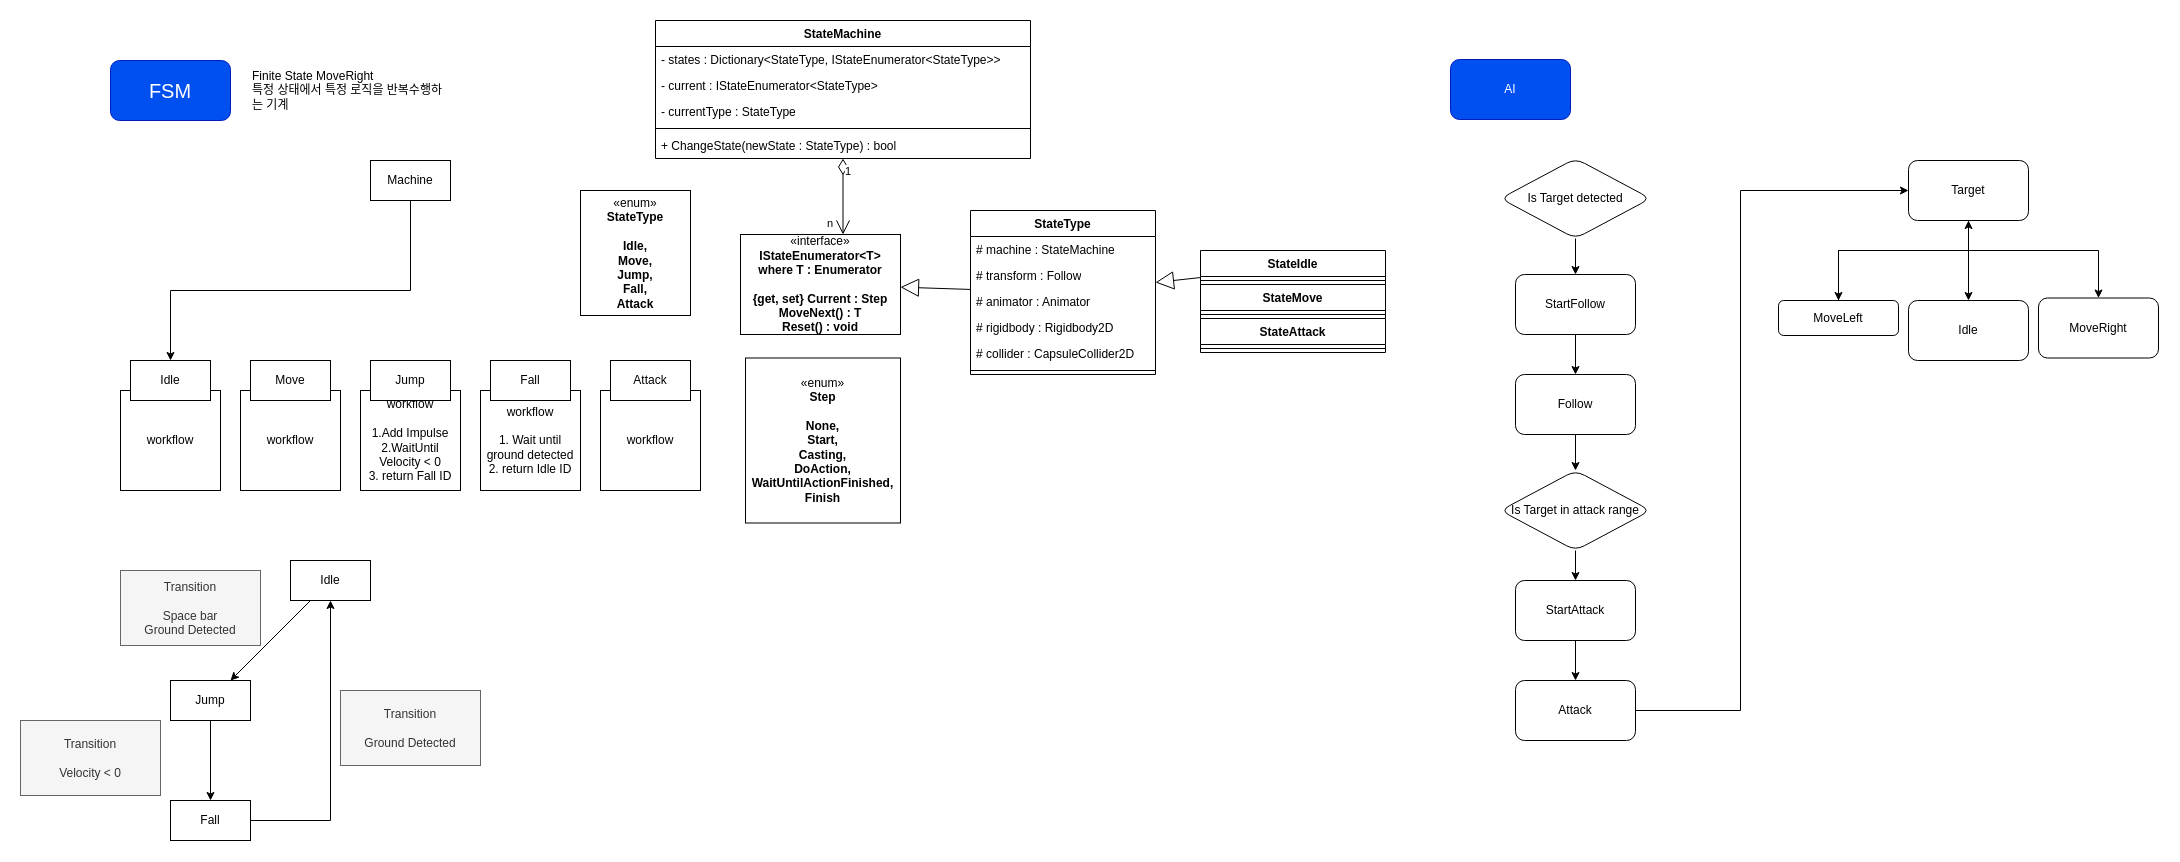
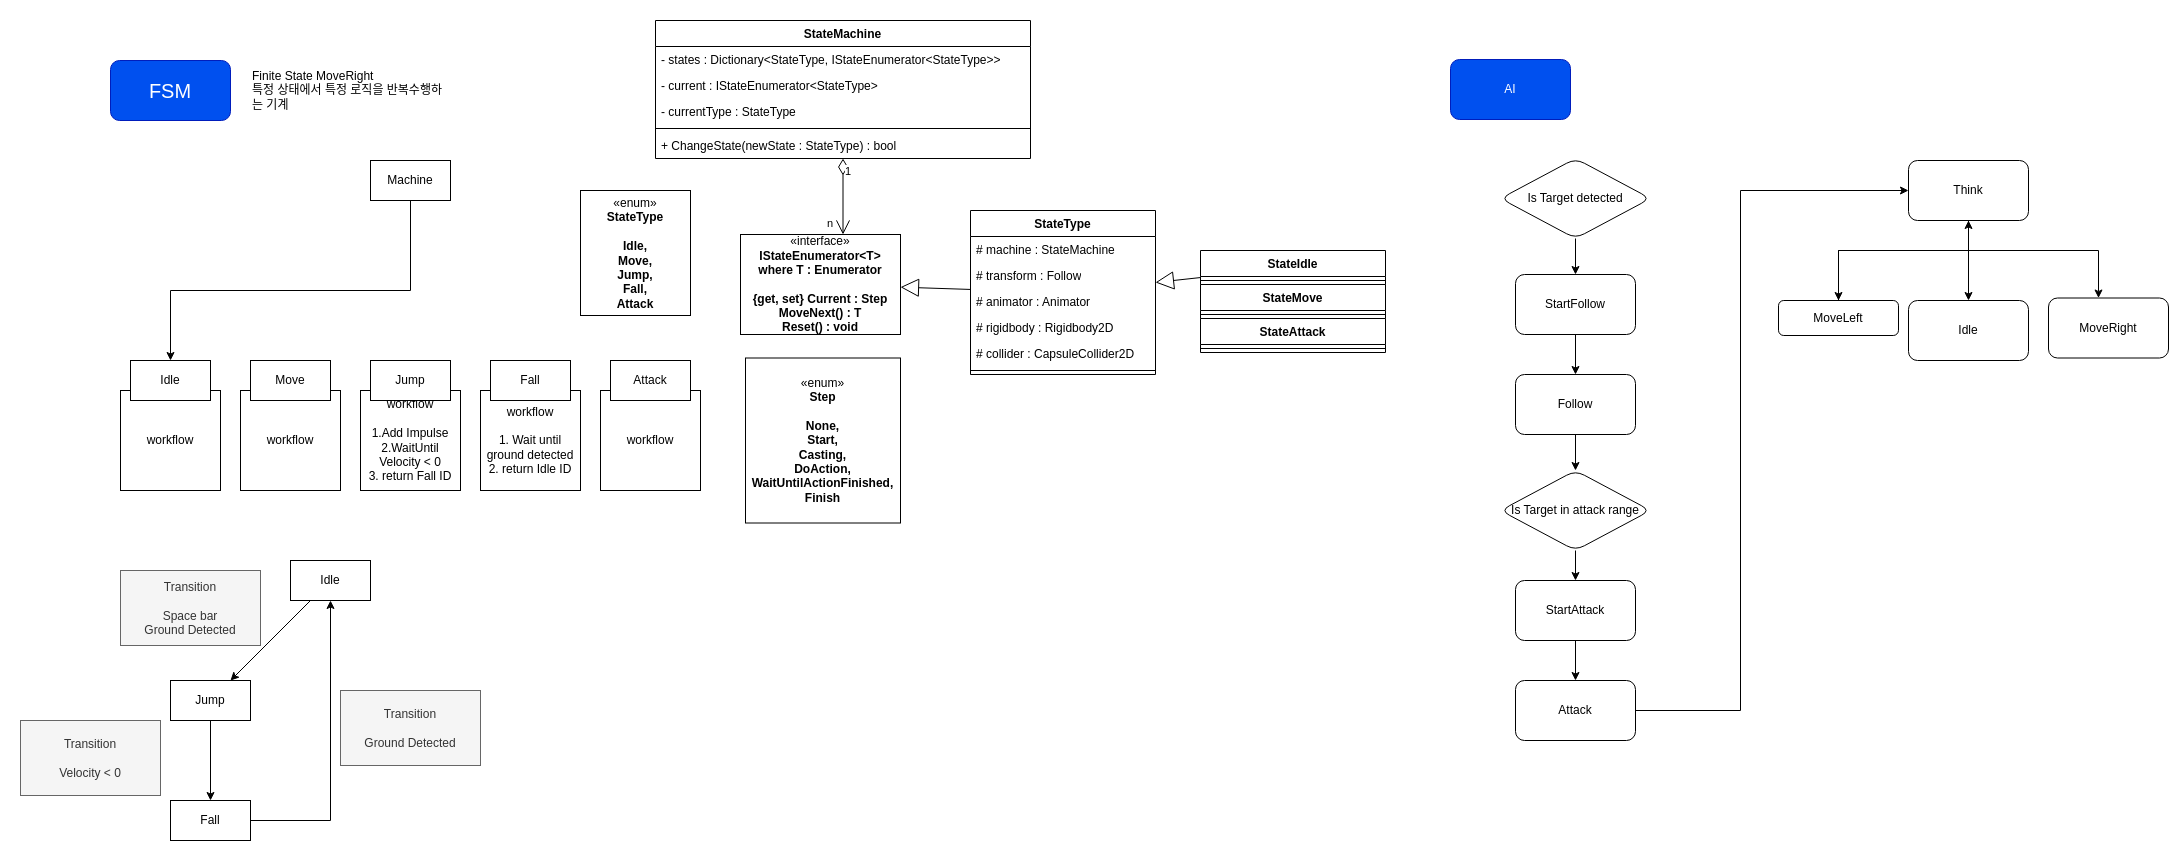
- <mxCell id="56" value="Target" style="rounded=1;whiteSpace=wrap;html=1;" vertex="1" parent="1"><mxGeometry x="1908" y="160" width="120" height="60" as="geometry" /></mxCell>
+ <mxCell id="56" value="Think" style="rounded=1;whiteSpace=wrap;html=1;" vertex="1" parent="1"><mxGeometry x="1908" y="160" width="120" height="60" as="geometry" /></mxCell>
- <mxCell id="60" value="MoveRight" style="rounded=1;whiteSpace=wrap;html=1;" vertex="1" parent="1"><mxGeometry x="2038" y="297.5" width="120" height="60" as="geometry" /></mxCell>
+ <mxCell id="60" value="MoveRight" style="rounded=1;whiteSpace=wrap;html=1;" vertex="1" parent="1"><mxGeometry x="2048" y="297.5" width="120" height="60" as="geometry" /></mxCell>
